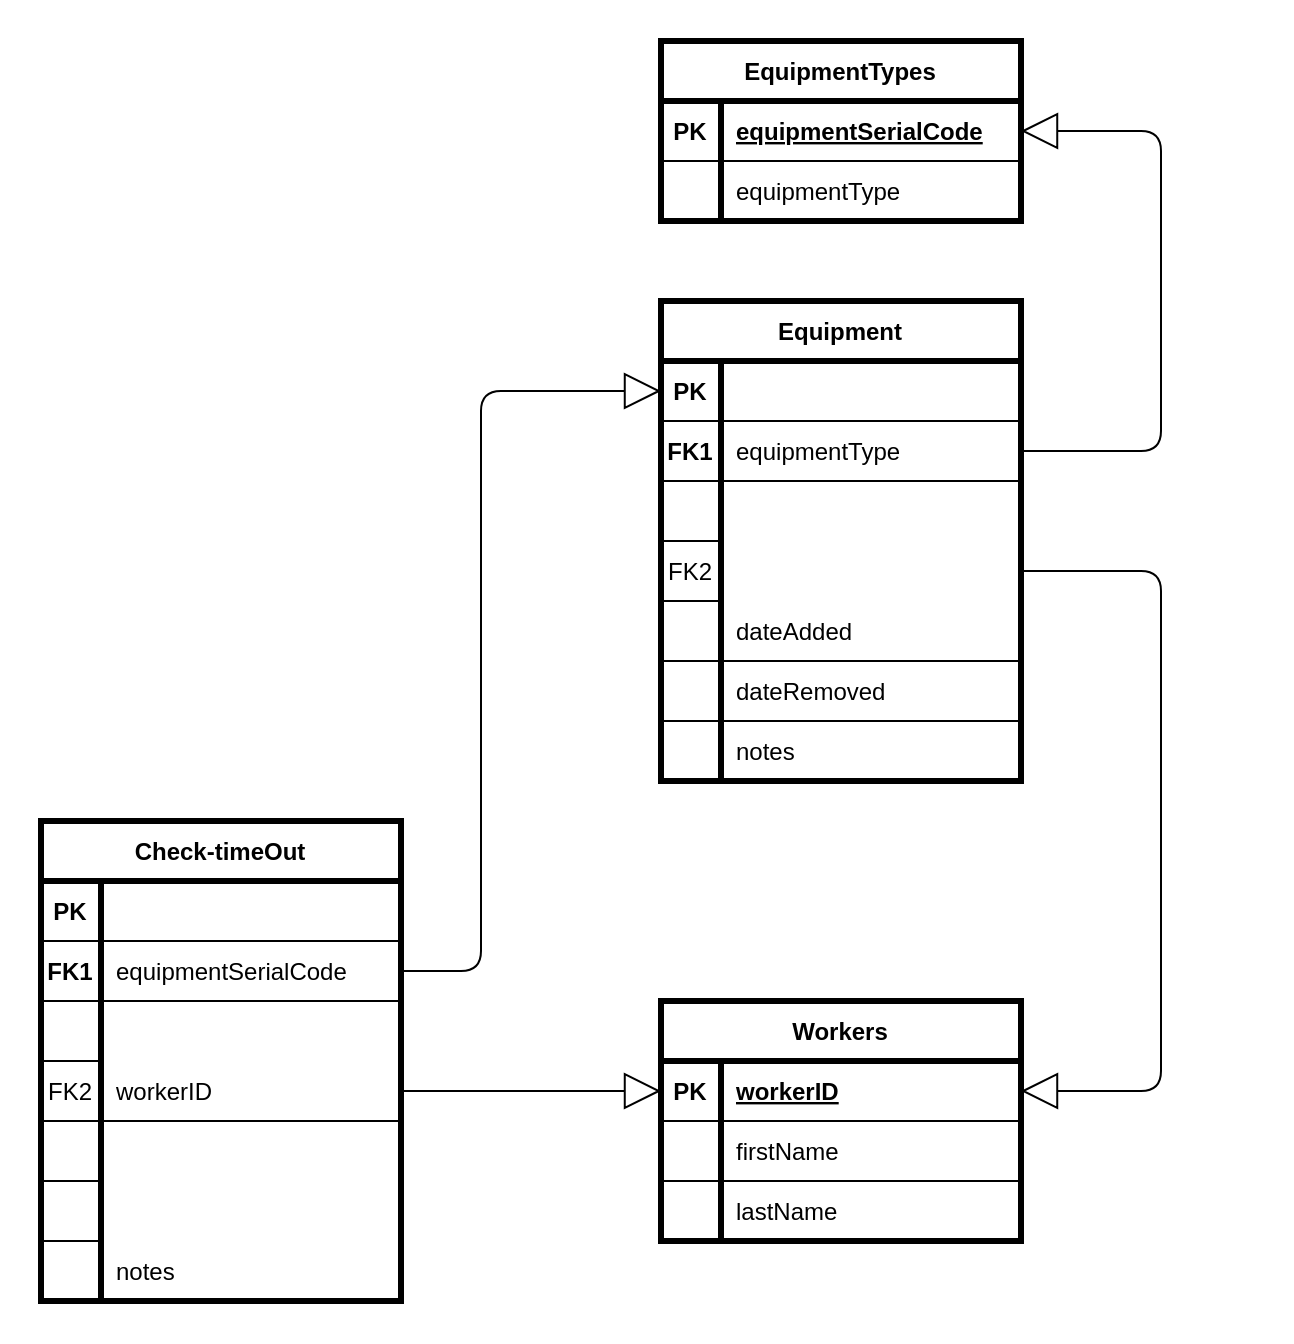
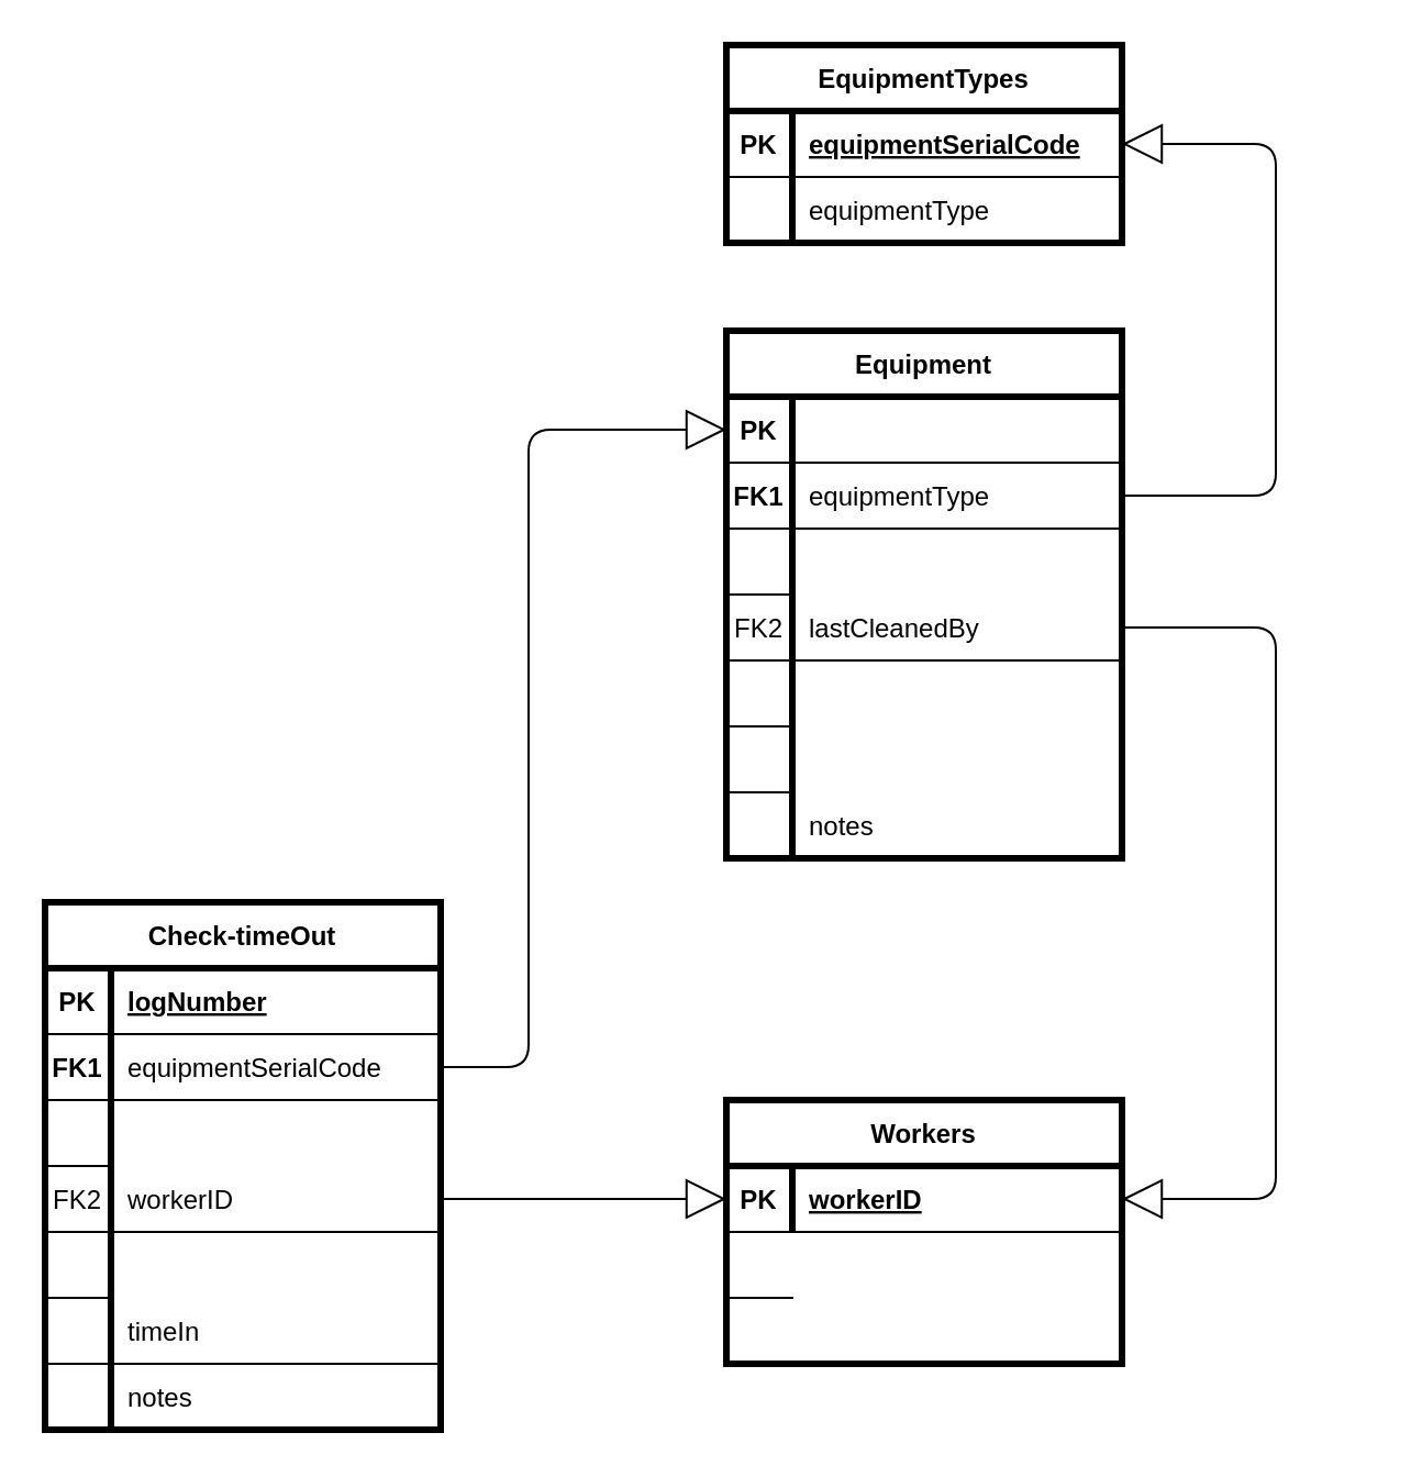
+ <mxCell id="32" value="lastCleanedBy" style="shape=partialRectangle;connectable=0;fillColor=none;top=0;left=0;bottom=1;right=0;align=left;spacingLeft=6;overflow=hidden;" parent="30" vertex="1"><mxGeometry x="30" width="150" height="30" as="geometry" /></mxCell>
- <mxCell id="35" value="dateAdded" style="shape=partialRectangle;connectable=0;fillColor=none;top=0;left=0;bottom=1;right=0;align=left;spacingLeft=6;overflow=hidden;" parent="33" vertex="1"><mxGeometry x="30" width="150" height="30" as="geometry" /></mxCell>
- <mxCell id="38" value="dateRemoved" style="shape=partialRectangle;connectable=0;fillColor=none;top=0;left=0;bottom=1;right=0;align=left;spacingLeft=6;overflow=hidden;" parent="36" vertex="1"><mxGeometry x="30" width="150" height="30" as="geometry" /></mxCell>
+ <mxCell id="5" value="logNumber" style="shape=partialRectangle;connectable=0;fillColor=none;top=0;left=0;bottom=0;right=0;align=left;spacingLeft=6;fontStyle=5;overflow=hidden;" parent="3" vertex="1"><mxGeometry x="30" width="150" height="30" as="geometry" /></mxCell>
- <mxCell id="56" value="firstName" style="shape=partialRectangle;connectable=0;fillColor=none;top=0;left=0;bottom=0;right=0;align=left;spacingLeft=6;overflow=hidden;" parent="54" vertex="1"><mxGeometry x="30" width="150" height="30" as="geometry" /></mxCell>
+ <mxCell id="18" value="timeIn" style="shape=partialRectangle;connectable=0;fillColor=none;top=0;left=0;bottom=1;right=0;align=left;spacingLeft=6;overflow=hidden;" parent="16" vertex="1"><mxGeometry x="30" width="150" height="30" as="geometry" /></mxCell>
- <mxCell id="59" value="lastName" style="shape=partialRectangle;connectable=0;fillColor=none;top=1;left=0;bottom=0;right=0;align=left;spacingLeft=6;overflow=hidden;" parent="57" vertex="1"><mxGeometry x="30" width="150" height="30" as="geometry" /></mxCell>
